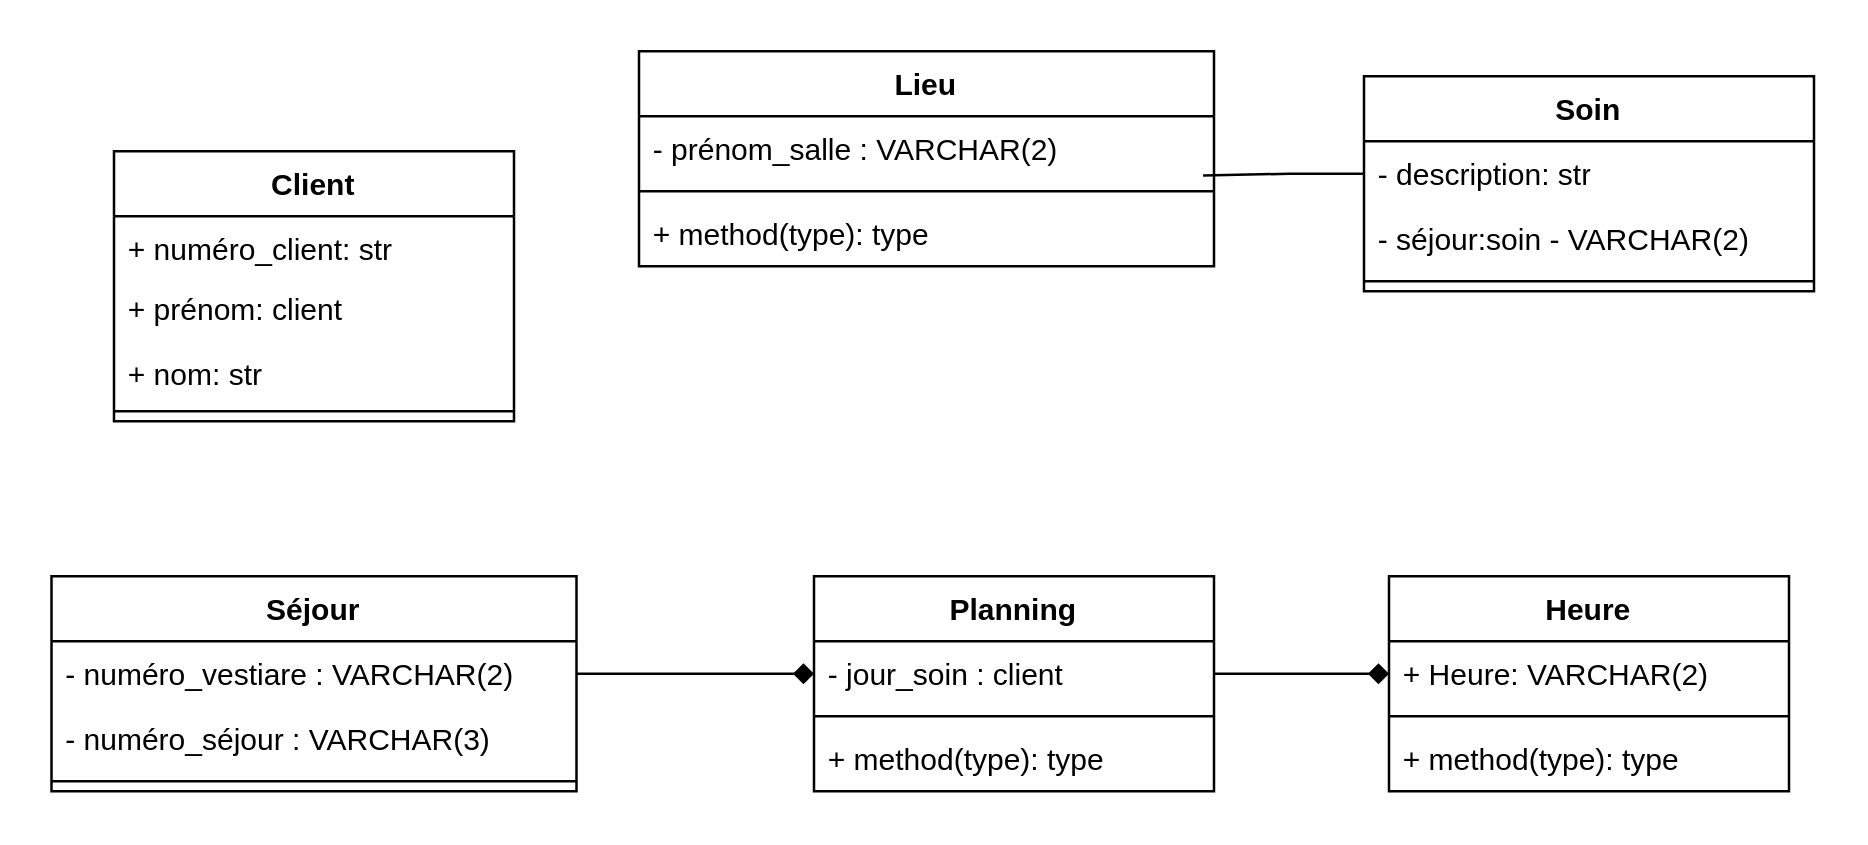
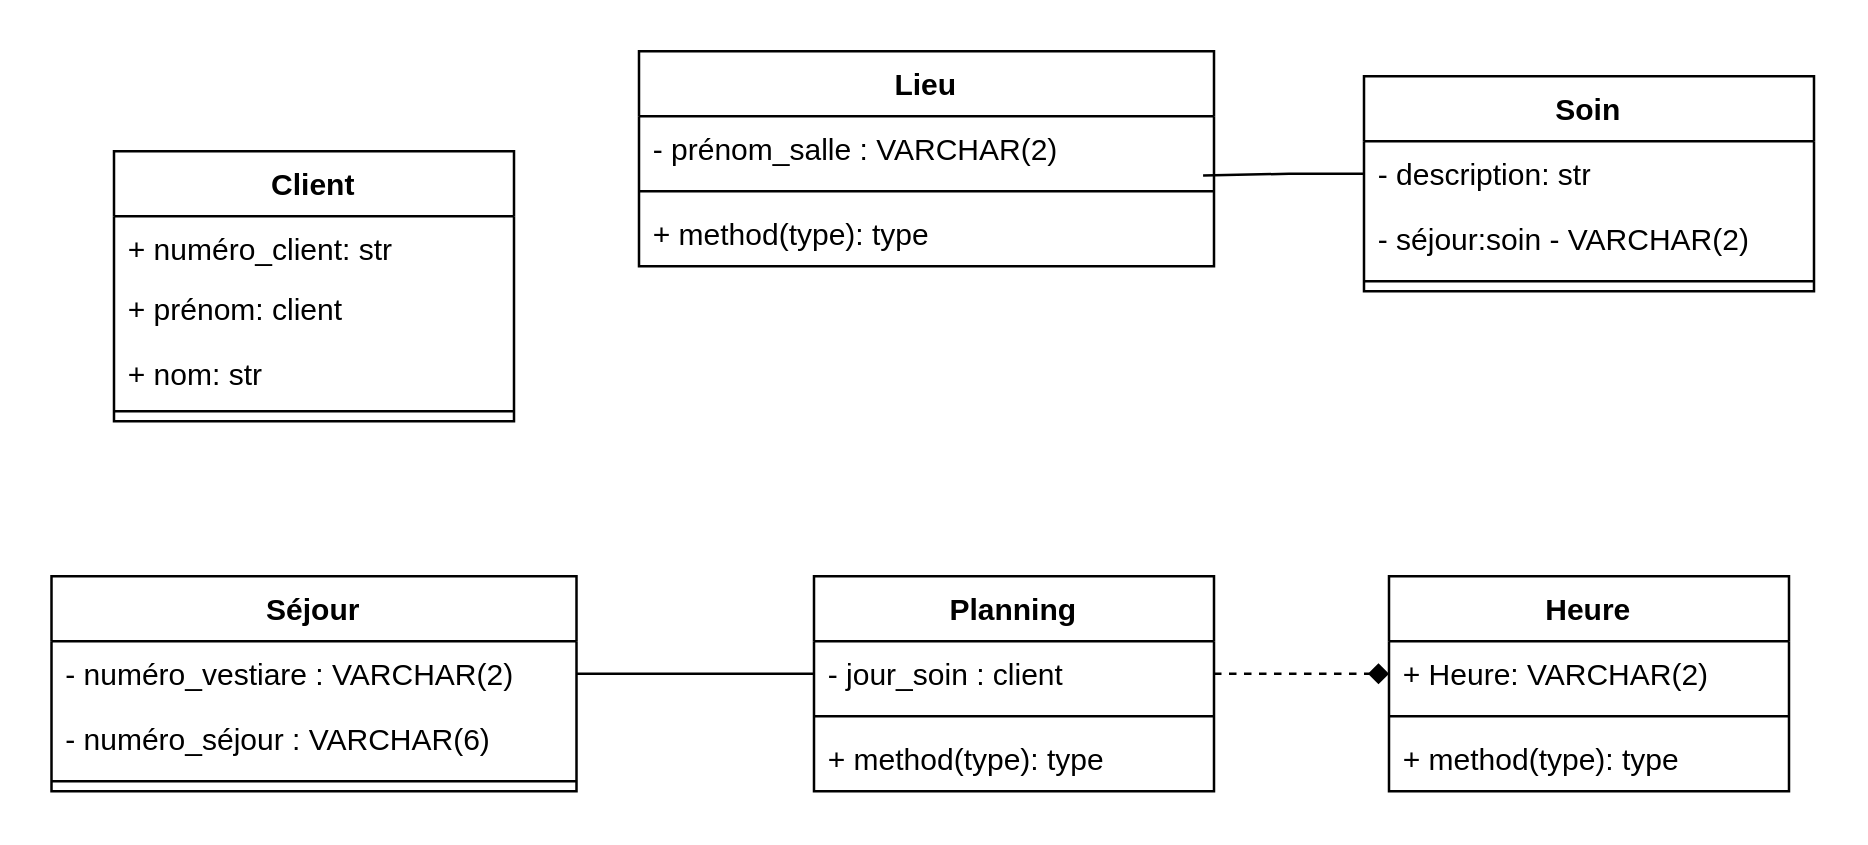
- <mxCell id="27" style="edgeStyle=orthogonalEdgeStyle;rounded=0;orthogonalLoop=1;jettySize=auto;html=1;exitX=1;exitY=0.5;exitDx=0;exitDy=0;entryX=0;entryY=0.5;entryDx=0;entryDy=0;endArrow=diamond;endFill=1;" edge="1" parent="1" source="8" target="12"><mxGeometry relative="1" as="geometry" /></mxCell>
+ <mxCell id="27" style="edgeStyle=orthogonalEdgeStyle;rounded=0;orthogonalLoop=1;jettySize=auto;html=1;exitX=1;exitY=0.5;exitDx=0;exitDy=0;entryX=0;entryY=0.5;entryDx=0;entryDy=0;endArrow=none;endFill=1;" edge="1" parent="1" source="8" target="12"><mxGeometry relative="1" as="geometry" /></mxCell>
- <mxCell id="28" style="edgeStyle=orthogonalEdgeStyle;rounded=0;orthogonalLoop=1;jettySize=auto;html=1;exitX=1;exitY=0.5;exitDx=0;exitDy=0;entryX=0;entryY=0.5;entryDx=0;entryDy=0;endArrow=diamond;endFill=1;" edge="1" parent="1" source="12" target="20"><mxGeometry relative="1" as="geometry" /></mxCell>
+ <mxCell id="28" style="edgeStyle=orthogonalEdgeStyle;rounded=0;orthogonalLoop=1;jettySize=auto;html=1;exitX=1;exitY=0.5;exitDx=0;exitDy=0;entryX=0;entryY=0.5;entryDx=0;entryDy=0;endArrow=diamond;endFill=1;dashed=1;" edge="1" parent="1" source="12" target="20"><mxGeometry relative="1" as="geometry" /></mxCell>
- <mxCell id="9" value="- numéro_séjour : VARCHAR(3)" style="text;strokeColor=none;fillColor=none;align=left;verticalAlign=top;spacingLeft=4;spacingRight=4;overflow=hidden;rotatable=0;points=[[0,0.5],[1,0.5]];portConstraint=eastwest;whiteSpace=wrap;html=1;" vertex="1" parent="7"><mxGeometry y="52" width="210" height="26" as="geometry" /></mxCell>
+ <mxCell id="9" value="- numéro_séjour : VARCHAR(6)" style="text;strokeColor=none;fillColor=none;align=left;verticalAlign=top;spacingLeft=4;spacingRight=4;overflow=hidden;rotatable=0;points=[[0,0.5],[1,0.5]];portConstraint=eastwest;whiteSpace=wrap;html=1;" vertex="1" parent="7"><mxGeometry y="52" width="210" height="26" as="geometry" /></mxCell>
